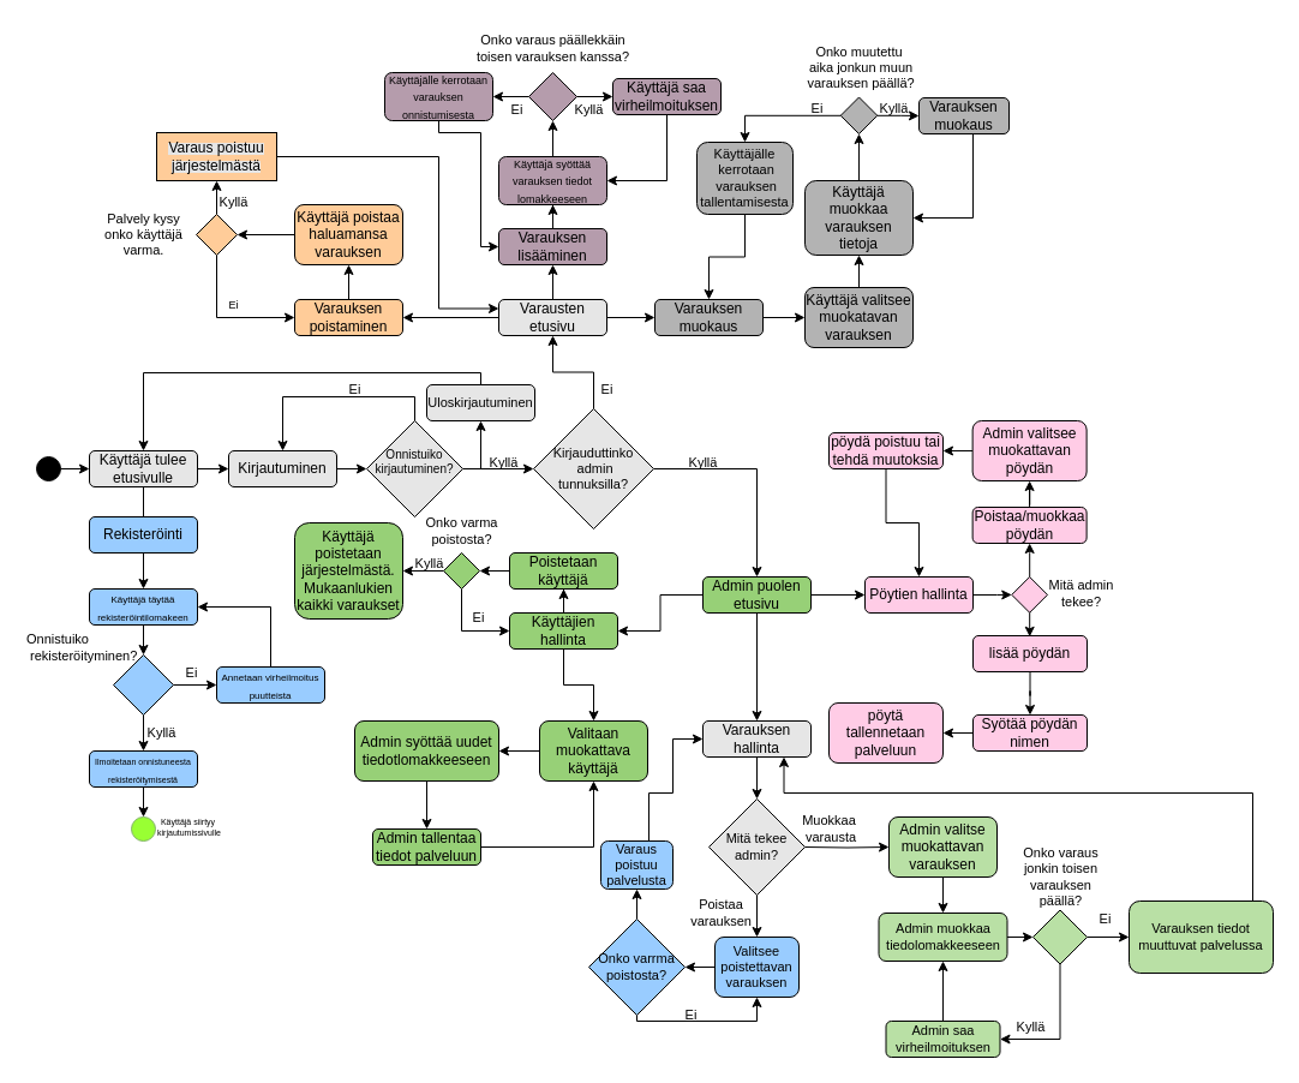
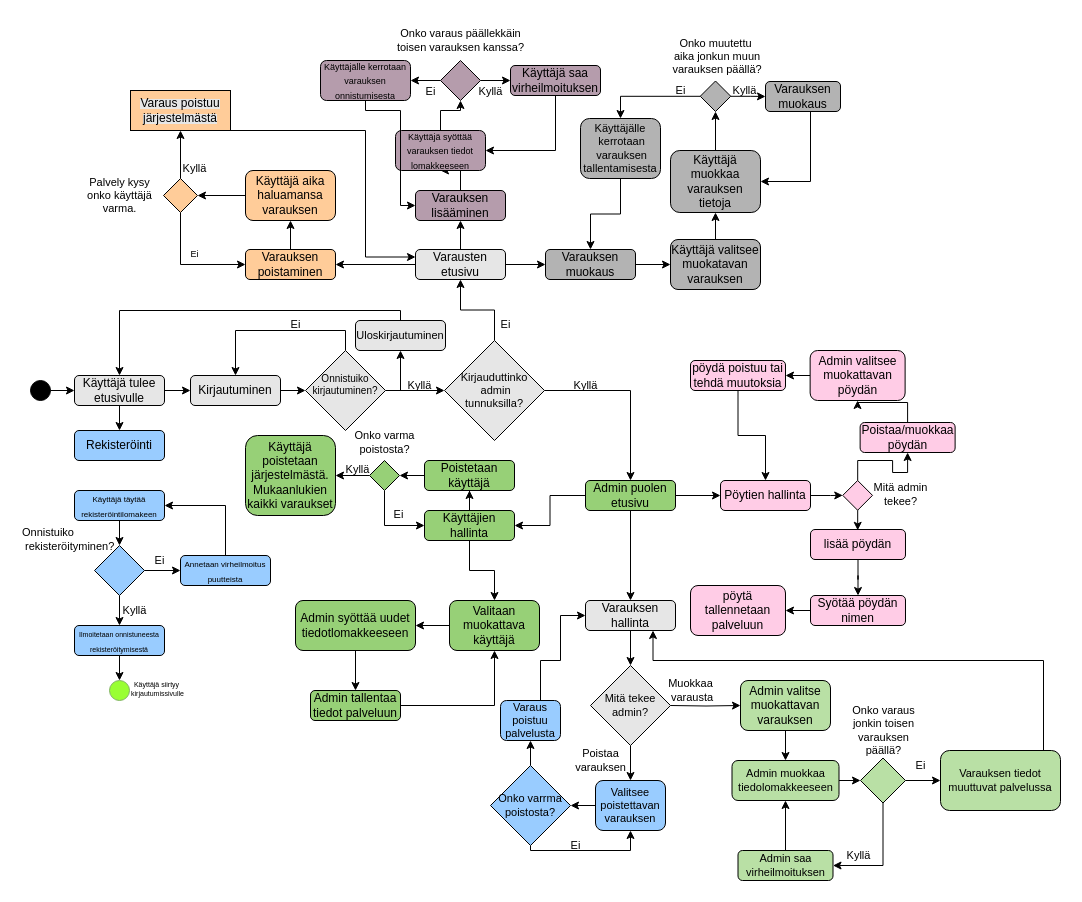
- <mxCell id="65" value="&lt;span style=&quot;background-color: rgb(230, 230, 230);&quot;&gt;&lt;span style=&quot;font-family: Helvetica; font-size: 12px; font-style: normal; font-variant-ligatures: normal; font-variant-caps: normal; font-weight: 400; letter-spacing: normal; orphans: 2; text-align: center; text-indent: 0px; text-transform: none; widows: 2; word-spacing: 0px; -webkit-text-stroke-width: 0px; text-decoration-thickness: initial; text-decoration-style: initial; text-decoration-color: initial; float: none; display: inline !important;&quot;&gt;Varaus poistuu järjestelmästä&lt;/span&gt;&lt;br&gt;&lt;/span&gt;" style="rounded=0;whiteSpace=wrap;html=1;strokeColor=#000000;fontSize=9;fillColor=#FFCC99;" vertex="1" parent="1"><mxGeometry x="130" y="110" width="100" height="40" as="geometry" /></mxCell>
+ <mxCell id="65" value="&lt;span style=&quot;background-color: rgb(230, 230, 230);&quot;&gt;&lt;span style=&quot;font-family: Helvetica; font-size: 12px; font-style: normal; font-variant-ligatures: normal; font-variant-caps: normal; font-weight: 400; letter-spacing: normal; orphans: 2; text-align: center; text-indent: 0px; text-transform: none; widows: 2; word-spacing: 0px; -webkit-text-stroke-width: 0px; text-decoration-thickness: initial; text-decoration-style: initial; text-decoration-color: initial; float: none; display: inline !important;&quot;&gt;Varaus poistuu järjestelmästä&lt;/span&gt;&lt;br&gt;&lt;/span&gt;" style="rounded=0;whiteSpace=wrap;html=1;strokeColor=#000000;fontSize=9;fillColor=#FFCC99;" vertex="1" parent="1"><mxGeometry x="130" y="90" width="100" height="40" as="geometry" /></mxCell>
- <mxCell id="43" value="&lt;font style=&quot;font-size: 9px;&quot;&gt;Käyttäjä syöttää varauksen tiedot lomakkeeseen&lt;/font&gt;" style="rounded=1;whiteSpace=wrap;html=1;fillColor=#B59CAC;" vertex="1" parent="1"><mxGeometry x="415" y="130" width="90" height="40" as="geometry" /></mxCell>
+ <mxCell id="43" value="&lt;font style=&quot;font-size: 9px;&quot;&gt;Käyttäjä syöttää varauksen tiedot lomakkeeseen&lt;/font&gt;" style="rounded=1;whiteSpace=wrap;html=1;fillColor=#B59CAC;" vertex="1" parent="1"><mxGeometry x="395" y="130" width="90" height="40" as="geometry" /></mxCell>
- <mxCell id="57" value="Käyttäjä poistaa haluamansa varauksen" style="rounded=1;whiteSpace=wrap;html=1;fillColor=#FFCC99;" vertex="1" parent="1"><mxGeometry x="245" y="170" width="90" height="50" as="geometry" /></mxCell>
+ <mxCell id="57" value="Käyttäjä aika haluamansa varauksen" style="rounded=1;whiteSpace=wrap;html=1;fillColor=#FFCC99;" vertex="1" parent="1"><mxGeometry x="245" y="170" width="90" height="50" as="geometry" /></mxCell>
- <mxCell id="6" value="" style="endArrow=none;html=1;rounded=0;entryX=0.5;entryY=0;entryDx=0;entryDy=0;exitX=0.5;exitY=1;exitDx=0;exitDy=0;" edge="1" parent="1" source="3" target="5"><mxGeometry width="50" height="50" relative="1" as="geometry"><mxPoint x="60" y="430" as="sourcePoint" /><mxPoint x="110" y="380" as="targetPoint" /></mxGeometry></mxCell>
+ <mxCell id="6" value="" style="endArrow=classic;html=1;rounded=0;entryX=0.5;entryY=0;entryDx=0;entryDy=0;exitX=0.5;exitY=1;exitDx=0;exitDy=0;" edge="1" parent="1" source="3" target="5"><mxGeometry width="50" height="50" relative="1" as="geometry"><mxPoint x="60" y="430" as="sourcePoint" /><mxPoint x="110" y="380" as="targetPoint" /></mxGeometry></mxCell>
- <mxCell id="110" value="Poistaa/muokkaa pöydän" style="rounded=1;whiteSpace=wrap;html=1;fillColor=#FFCCE6;" vertex="1" parent="1"><mxGeometry x="809.63" y="422" width="94.99" height="30" as="geometry" /></mxCell>
+ <mxCell id="110" value="Poistaa/muokkaa pöydän" style="rounded=1;whiteSpace=wrap;html=1;fillColor=#FFCCE6;" vertex="1" parent="1"><mxGeometry x="859.63" y="422" width="94.99" height="30" as="geometry" /></mxCell>
- <mxCell id="8" value="" style="endArrow=classic;html=1;rounded=0;fontSize=8;entryX=0.5;entryY=0;entryDx=0;entryDy=0;exitX=0.5;exitY=1;exitDx=0;exitDy=0;" edge="1" parent="1" source="5" target="7"><mxGeometry width="50" height="50" relative="1" as="geometry"><mxPoint x="150" y="470" as="sourcePoint" /><mxPoint x="200" y="420" as="targetPoint" /></mxGeometry></mxCell>
